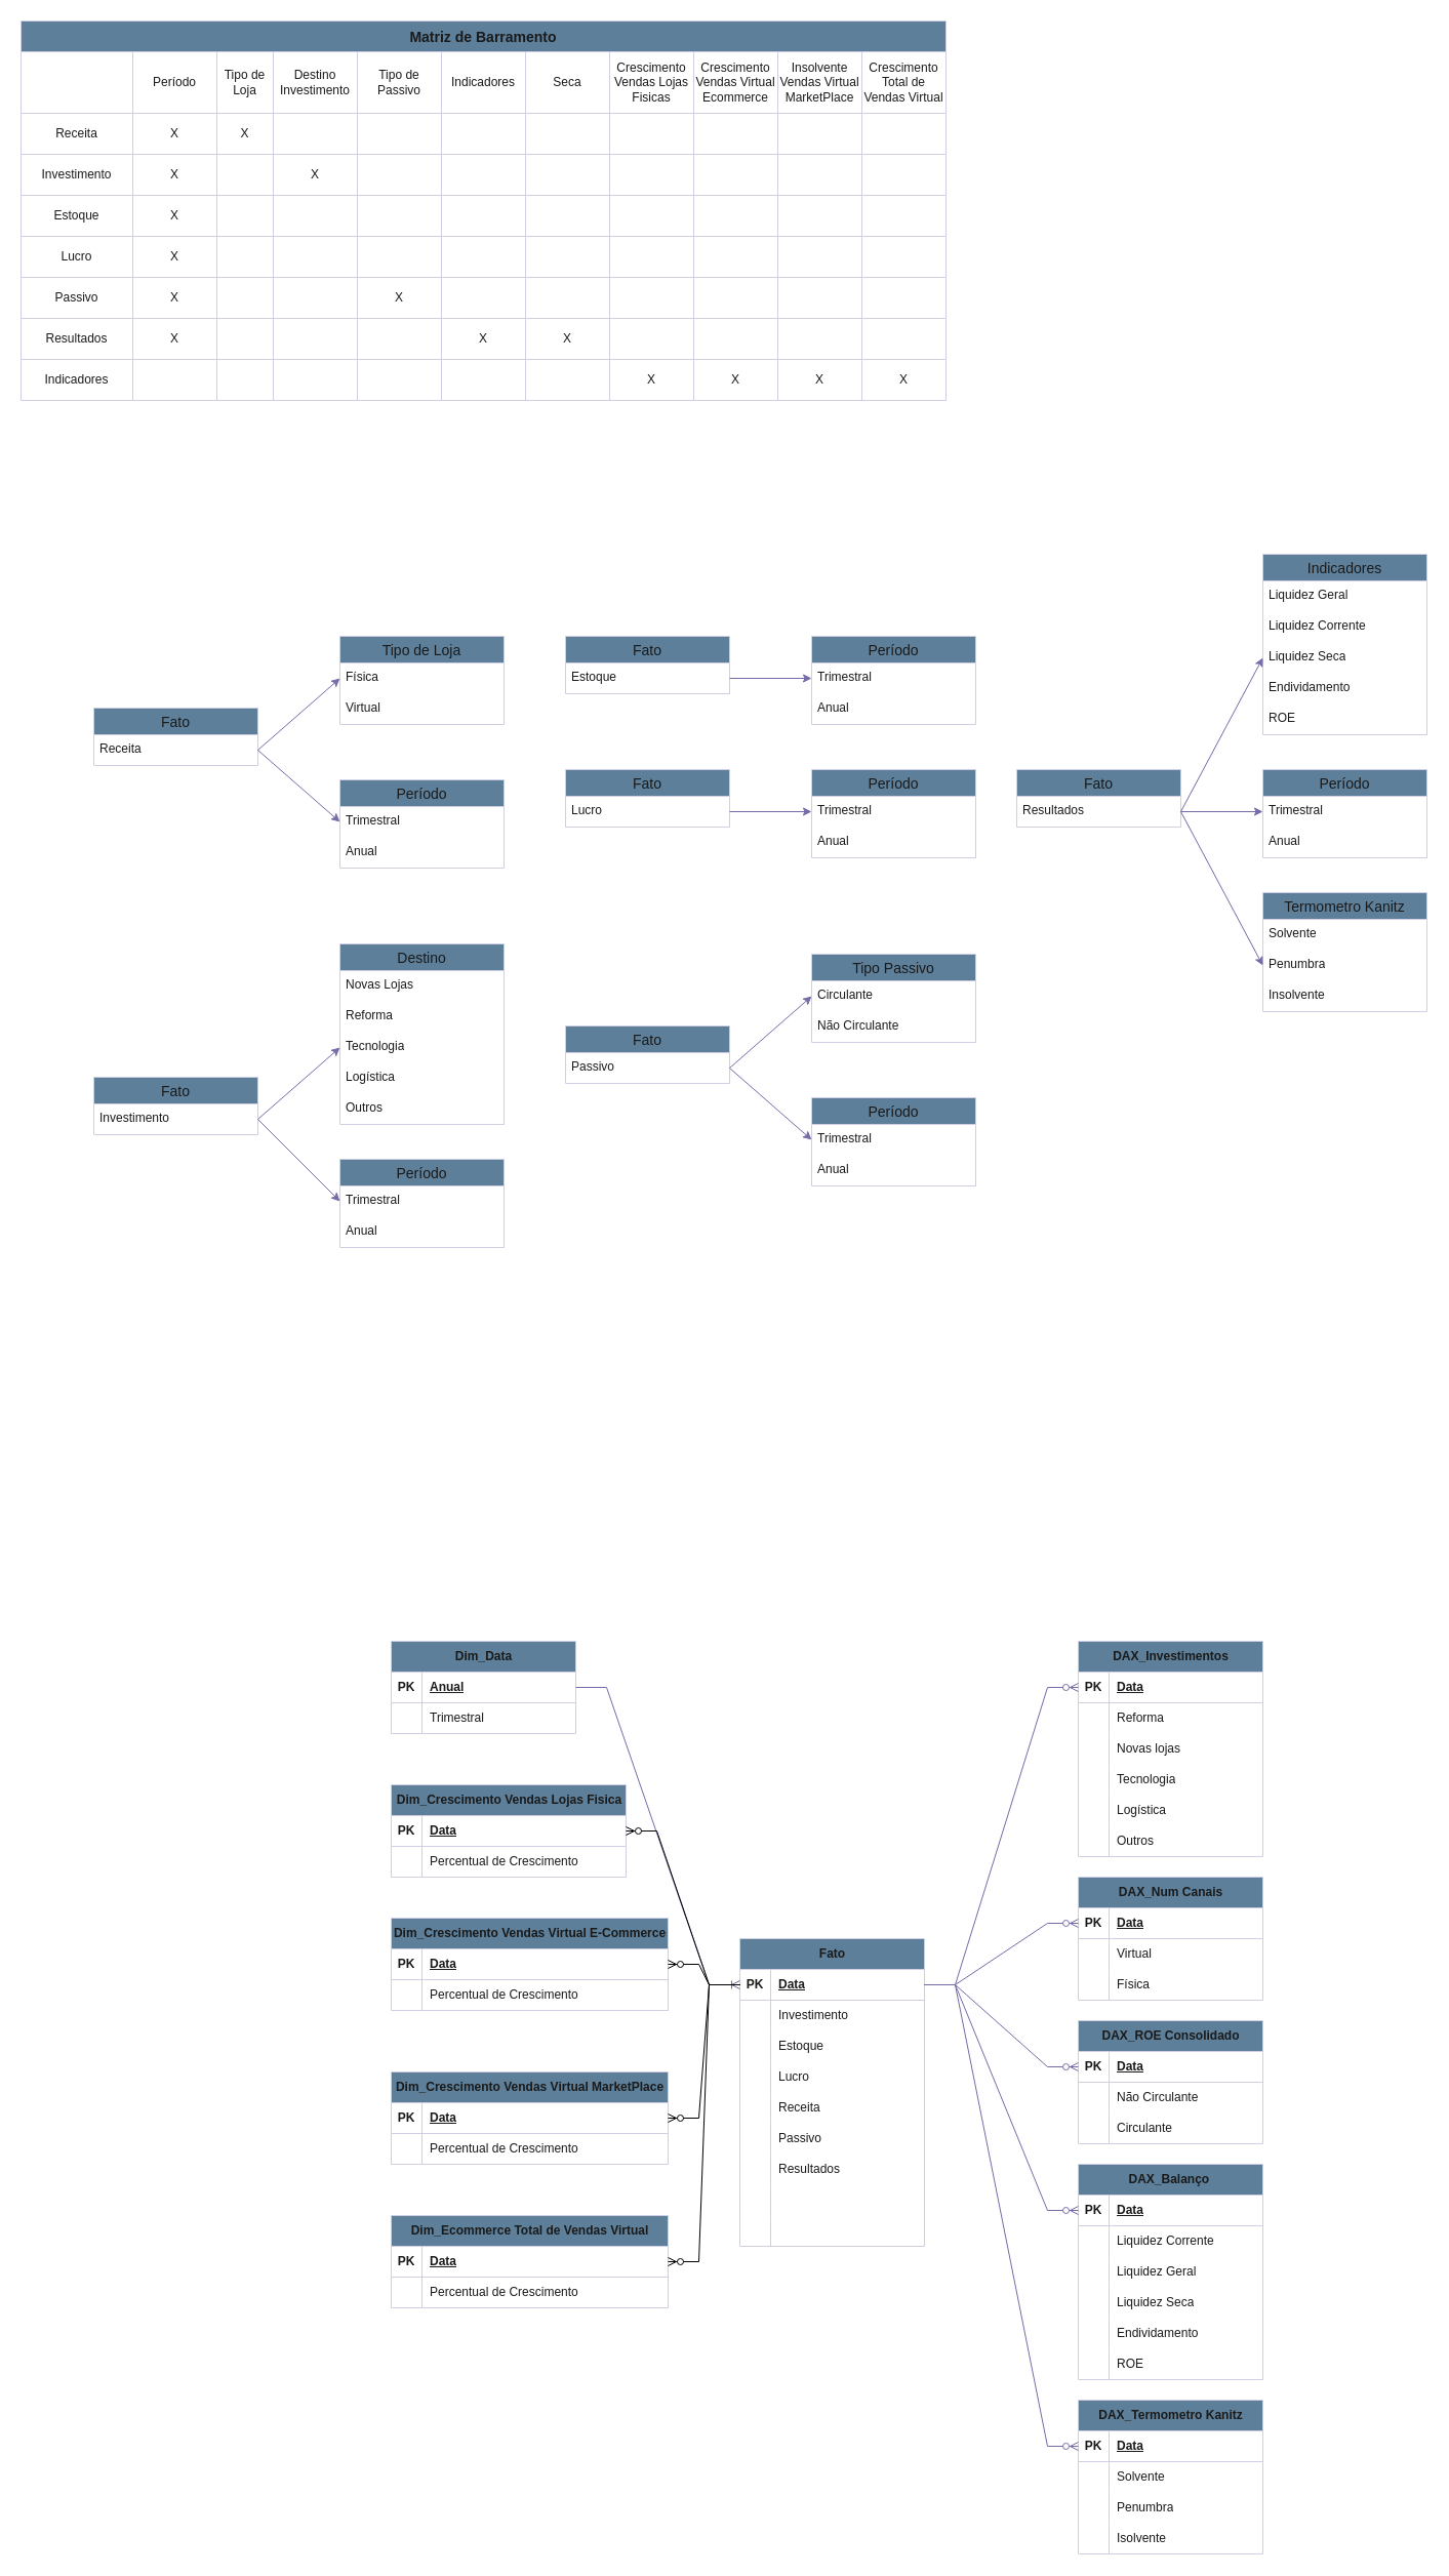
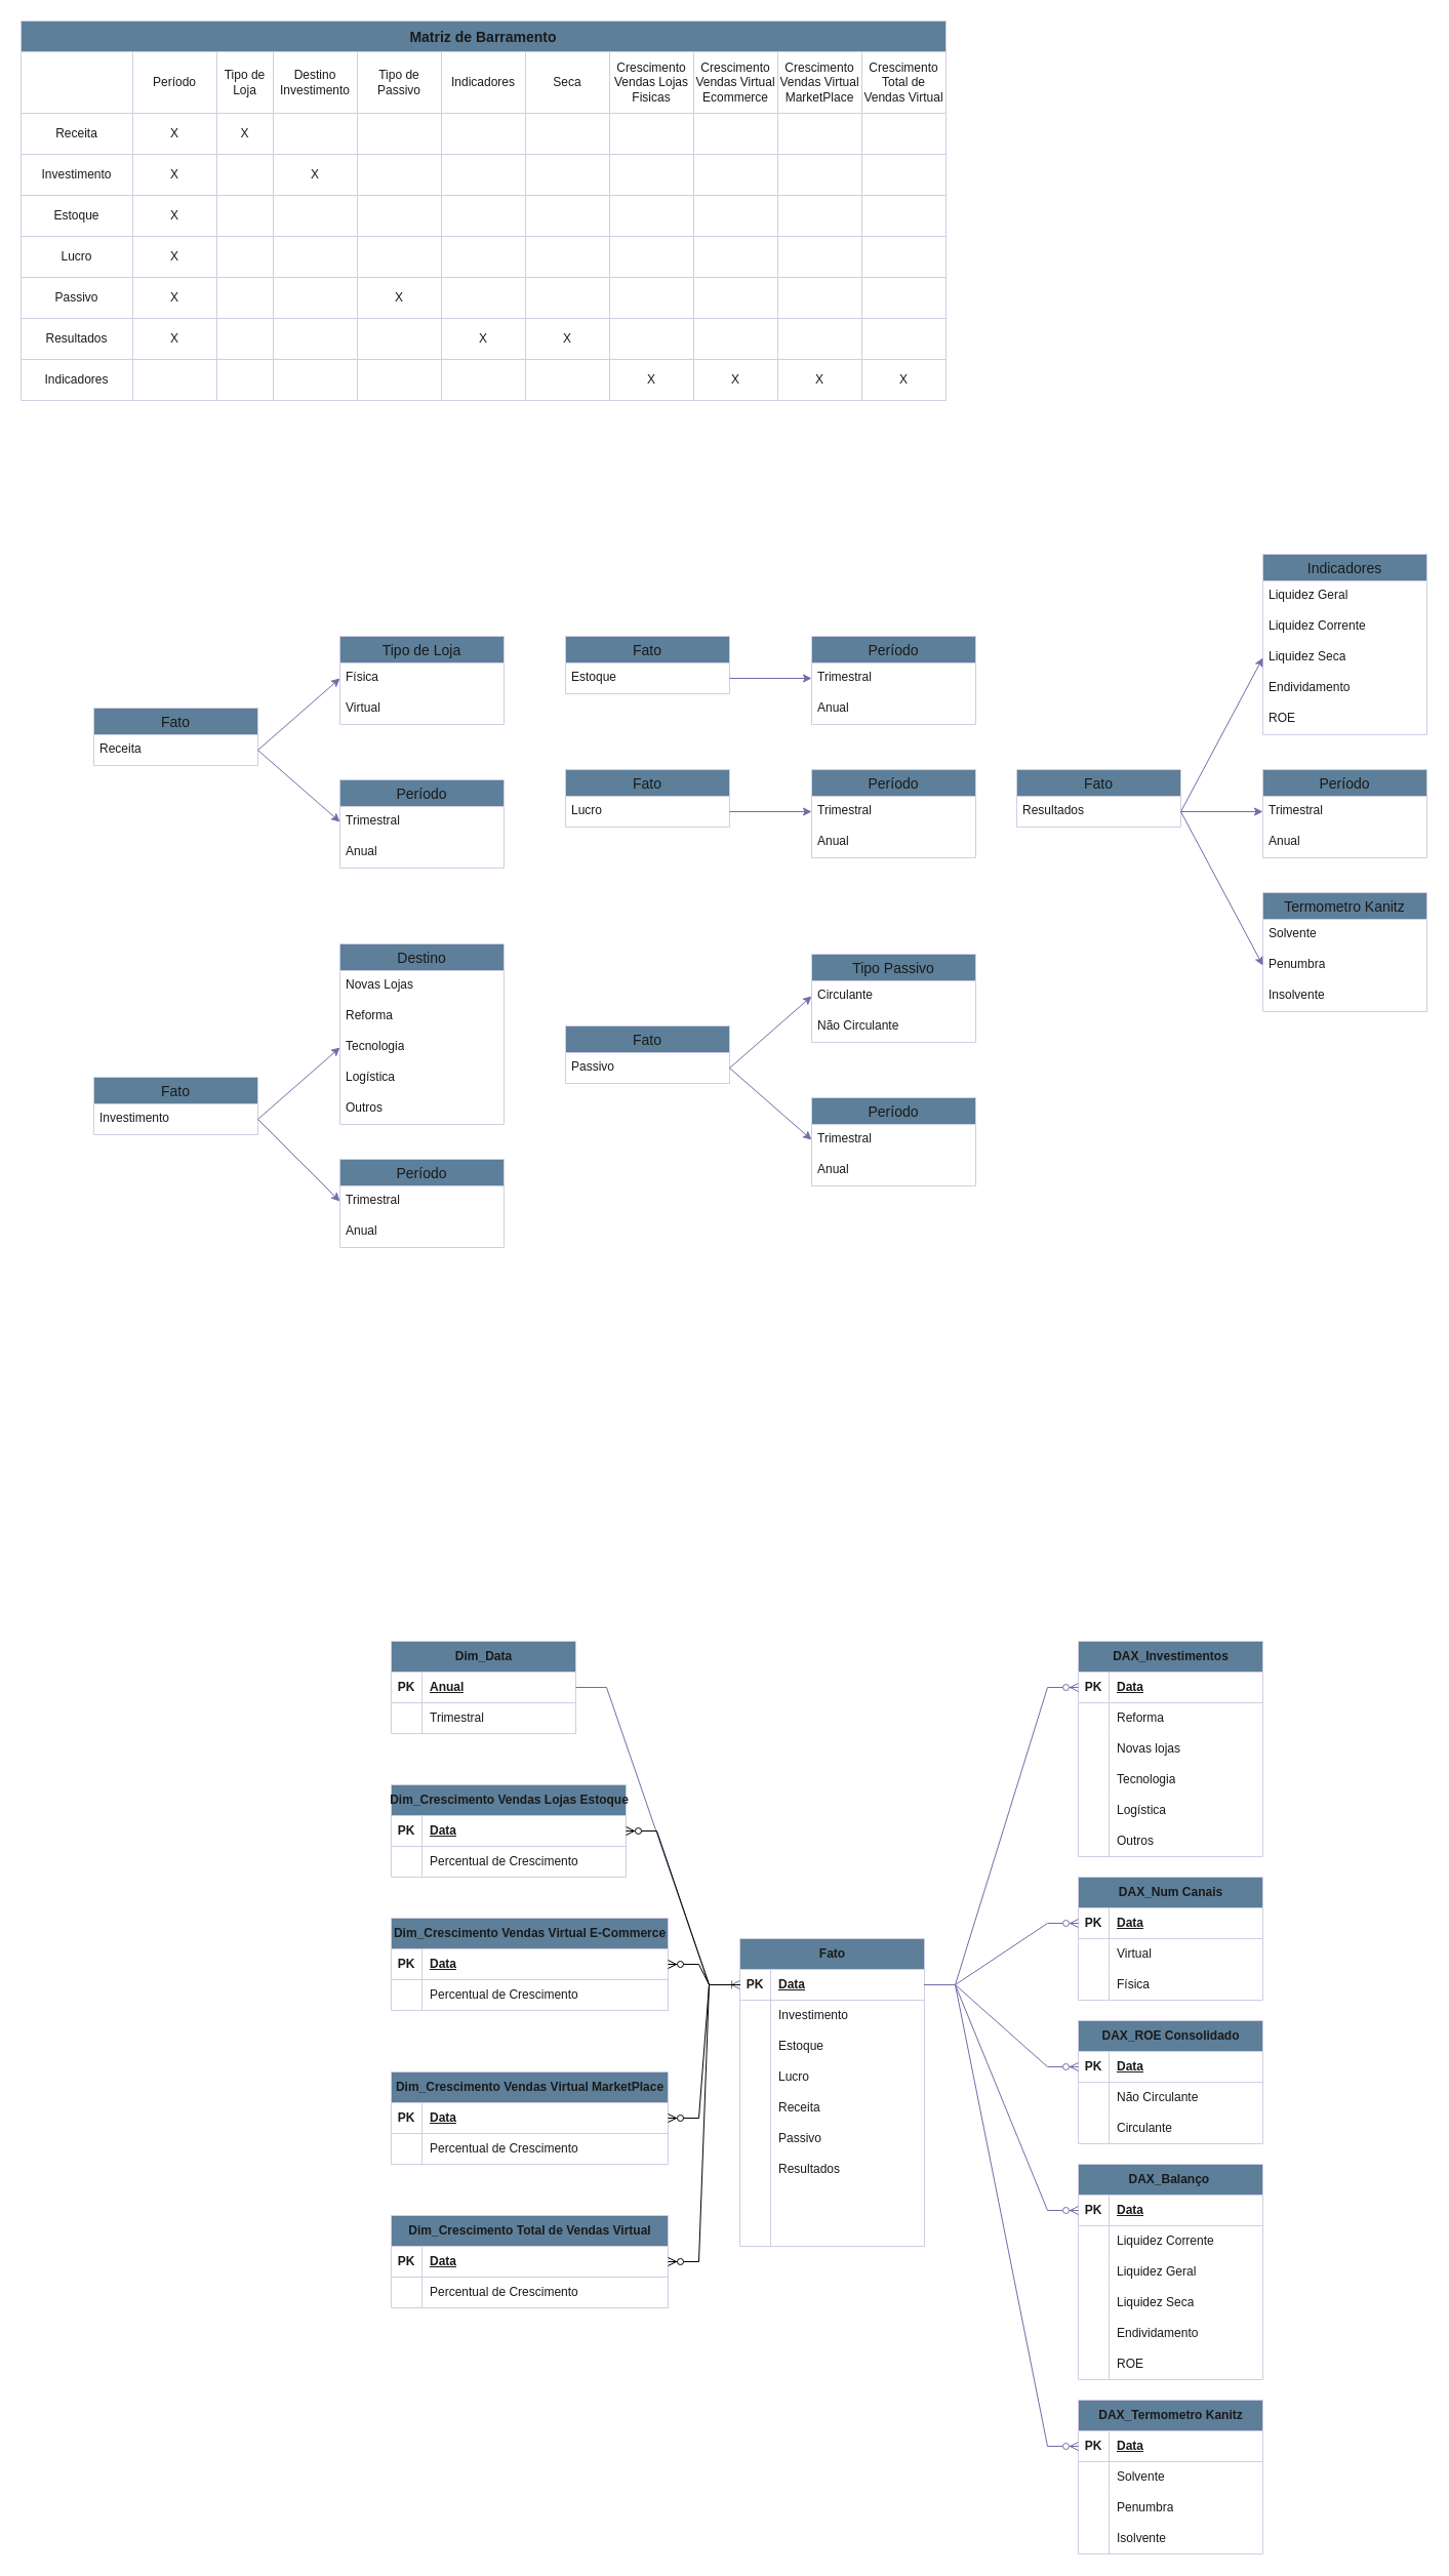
- <mxCell id="48" value="Insolvente Vendas Virtual MarketPlace" style="shape=partialRectangle;html=1;whiteSpace=wrap;connectable=0;strokeColor=#D0CEE2;overflow=hidden;fillColor=none;top=0;left=0;bottom=0;right=0;pointerEvents=1;labelBackgroundColor=none;fontColor=#1A1A1A;" vertex="1" parent="38"><mxGeometry x="738" width="82" height="60" as="geometry"><mxRectangle width="82" height="60" as="alternateBounds" /></mxGeometry></mxCell>
+ <mxCell id="48" value="Crescimento Vendas Virtual MarketPlace" style="shape=partialRectangle;html=1;whiteSpace=wrap;connectable=0;strokeColor=#D0CEE2;overflow=hidden;fillColor=none;top=0;left=0;bottom=0;right=0;pointerEvents=1;labelBackgroundColor=none;fontColor=#1A1A1A;" vertex="1" parent="38"><mxGeometry x="738" width="82" height="60" as="geometry"><mxRectangle width="82" height="60" as="alternateBounds" /></mxGeometry></mxCell>
- <mxCell id="274" value="Dim_Crescimento Vendas Lojas Fisica&lt;br&gt;" style="shape=table;startSize=30;container=1;collapsible=1;childLayout=tableLayout;fixedRows=1;rowLines=0;fontStyle=1;align=center;resizeLast=1;html=1;labelBackgroundColor=none;fillColor=#5D7F99;strokeColor=#D0CEE2;fontColor=#1A1A1A;" vertex="1" parent="1"><mxGeometry x="381" y="1740" width="229" height="90" as="geometry" /></mxCell>
+ <mxCell id="274" value="Dim_Crescimento Vendas Lojas Estoque&lt;br&gt;" style="shape=table;startSize=30;container=1;collapsible=1;childLayout=tableLayout;fixedRows=1;rowLines=0;fontStyle=1;align=center;resizeLast=1;html=1;labelBackgroundColor=none;fillColor=#5D7F99;strokeColor=#D0CEE2;fontColor=#1A1A1A;" vertex="1" parent="1"><mxGeometry x="381" y="1740" width="229" height="90" as="geometry" /></mxCell>
- <mxCell id="298" value="Dim_Ecommerce&amp;nbsp;Total de Vendas Virtual" style="shape=table;startSize=30;container=1;collapsible=1;childLayout=tableLayout;fixedRows=1;rowLines=0;fontStyle=1;align=center;resizeLast=1;html=1;labelBackgroundColor=none;fillColor=#5D7F99;strokeColor=#D0CEE2;fontColor=#1A1A1A;" vertex="1" parent="1"><mxGeometry x="381" y="2160" width="270" height="90" as="geometry" /></mxCell>
+ <mxCell id="298" value="Dim_Crescimento&amp;nbsp;Total de Vendas Virtual" style="shape=table;startSize=30;container=1;collapsible=1;childLayout=tableLayout;fixedRows=1;rowLines=0;fontStyle=1;align=center;resizeLast=1;html=1;labelBackgroundColor=none;fillColor=#5D7F99;strokeColor=#D0CEE2;fontColor=#1A1A1A;" vertex="1" parent="1"><mxGeometry x="381" y="2160" width="270" height="90" as="geometry" /></mxCell>
